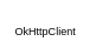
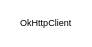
- <mxCell id="2" value="OkHttpClient" style="text;html=1;align=center;verticalAlign=middle;resizable=0;points=[];autosize=1;" vertex="1" parent="1"><mxGeometry x="10" y="25" width="80" height="20" as="geometry" /></mxCell>
+ <mxCell id="2" value="OkHttpClient" style="text;html=1;align=center;verticalAlign=middle;resizable=0;points=[];autosize=1;" vertex="1" parent="1"><mxGeometry x="20" y="20" width="80" height="20" as="geometry" /></mxCell>
